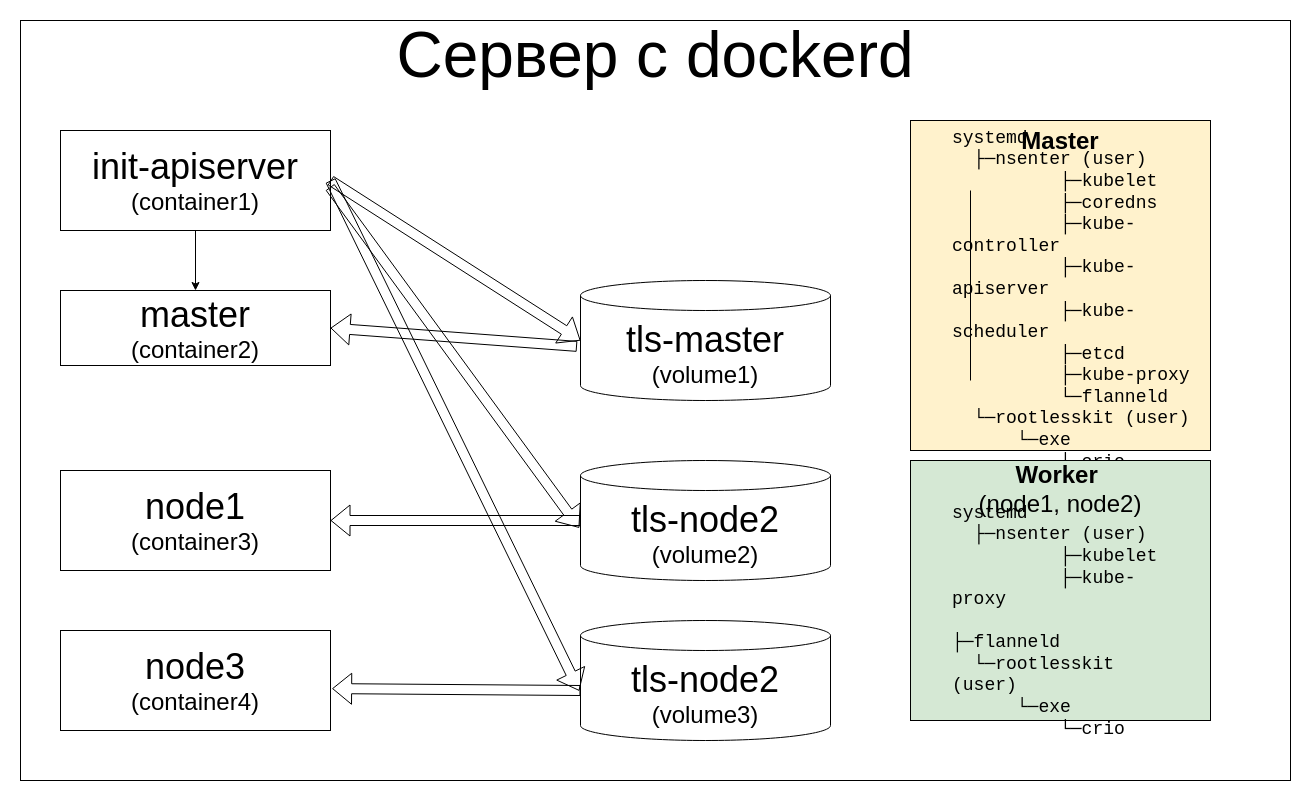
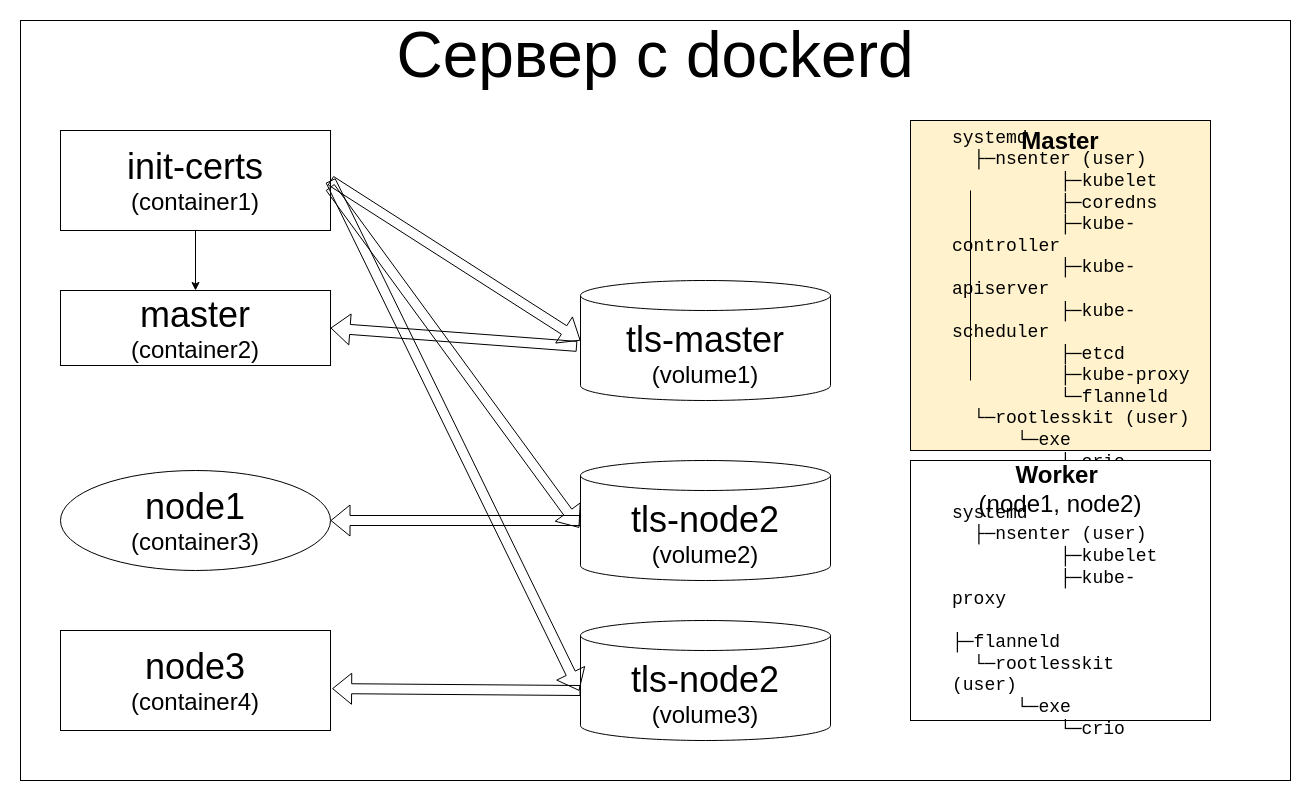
- <mxCell id="4" value="&lt;font style=&quot;&quot;&gt;&lt;span style=&quot;font-size: 36px;&quot;&gt;init-apiserver&lt;/span&gt;&lt;br&gt;&lt;font style=&quot;font-size: 24px;&quot;&gt;(сontainer1)&lt;/font&gt;&lt;br&gt;&lt;/font&gt;" style="rounded=0;whiteSpace=wrap;html=1;" vertex="1" parent="1"><mxGeometry x="60" y="130" width="270" height="100" as="geometry" /></mxCell>
+ <mxCell id="4" value="&lt;font style=&quot;&quot;&gt;&lt;span style=&quot;font-size: 36px;&quot;&gt;init-certs&lt;/span&gt;&lt;br&gt;&lt;font style=&quot;font-size: 24px;&quot;&gt;(сontainer1)&lt;/font&gt;&lt;br&gt;&lt;/font&gt;" style="rounded=0;whiteSpace=wrap;html=1;" vertex="1" parent="1"><mxGeometry x="60" y="130" width="270" height="100" as="geometry" /></mxCell>
- <mxCell id="6" value="&lt;font style=&quot;&quot;&gt;&lt;span style=&quot;font-size: 36px;&quot;&gt;node1&lt;/span&gt;&lt;br&gt;&lt;font style=&quot;font-size: 24px;&quot;&gt;(сontainer3)&lt;/font&gt;&lt;br&gt;&lt;/font&gt;" style="rounded=0;whiteSpace=wrap;html=1;" vertex="1" parent="1"><mxGeometry x="60" y="470" width="270" height="100" as="geometry" /></mxCell>
+ <mxCell id="6" value="&lt;font style=&quot;&quot;&gt;&lt;span style=&quot;font-size: 36px;&quot;&gt;node1&lt;/span&gt;&lt;br&gt;&lt;font style=&quot;font-size: 24px;&quot;&gt;(сontainer3)&lt;/font&gt;&lt;br&gt;&lt;/font&gt;" style="ellipse;whiteSpace=wrap;html=1;" vertex="1" parent="1"><mxGeometry x="60" y="470" width="270" height="100" as="geometry" /></mxCell>
- <mxCell id="19" value="&lt;div style=&quot;font-size: 24px;&quot;&gt;&lt;b&gt;Worker&amp;nbsp;&lt;br&gt;&lt;/b&gt;&lt;span style=&quot;background-color: initial;&quot;&gt;(node1, node2)&lt;/span&gt;&lt;/div&gt;&lt;div style=&quot;font-size: 24px;&quot;&gt;&lt;br&gt;&lt;/div&gt;&lt;div style=&quot;font-size: 24px;&quot;&gt;&lt;br&gt;&lt;/div&gt;&lt;div style=&quot;font-size: 24px;&quot;&gt;&lt;br&gt;&lt;/div&gt;&lt;div style=&quot;font-size: 24px;&quot;&gt;&lt;br&gt;&lt;/div&gt;&lt;div style=&quot;font-size: 24px;&quot;&gt;&lt;br&gt;&lt;/div&gt;&lt;div style=&quot;font-size: 24px;&quot;&gt;&lt;br&gt;&lt;/div&gt;&lt;div style=&quot;font-size: 24px;&quot;&gt;&lt;br&gt;&lt;/div&gt;" style="rounded=0;whiteSpace=wrap;html=1;fillColor=#d5e8d4;" vertex="1" parent="1"><mxGeometry x="910" y="460" width="300" height="260" as="geometry" /></mxCell>
+ <mxCell id="19" value="&lt;div style=&quot;font-size: 24px;&quot;&gt;&lt;b&gt;Worker&amp;nbsp;&lt;br&gt;&lt;/b&gt;&lt;span style=&quot;background-color: initial;&quot;&gt;(node1, node2)&lt;/span&gt;&lt;/div&gt;&lt;div style=&quot;font-size: 24px;&quot;&gt;&lt;br&gt;&lt;/div&gt;&lt;div style=&quot;font-size: 24px;&quot;&gt;&lt;br&gt;&lt;/div&gt;&lt;div style=&quot;font-size: 24px;&quot;&gt;&lt;br&gt;&lt;/div&gt;&lt;div style=&quot;font-size: 24px;&quot;&gt;&lt;br&gt;&lt;/div&gt;&lt;div style=&quot;font-size: 24px;&quot;&gt;&lt;br&gt;&lt;/div&gt;&lt;div style=&quot;font-size: 24px;&quot;&gt;&lt;br&gt;&lt;/div&gt;&lt;div style=&quot;font-size: 24px;&quot;&gt;&lt;br&gt;&lt;/div&gt;" style="rounded=0;whiteSpace=wrap;html=1;" vertex="1" parent="1"><mxGeometry x="910" y="460" width="300" height="260" as="geometry" /></mxCell>
